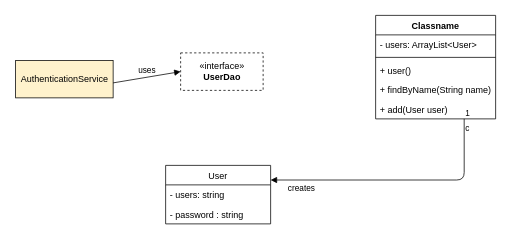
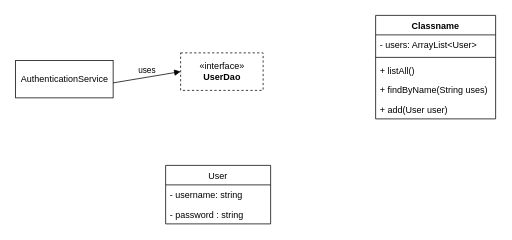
- <mxCell id="10" value="+ user()" style="text;strokeColor=none;fillColor=none;align=left;verticalAlign=top;spacingLeft=4;spacingRight=4;overflow=hidden;rotatable=0;points=[[0,0.5],[1,0.5]];portConstraint=eastwest;" vertex="1" parent="7"><mxGeometry y="60" width="160" height="26" as="geometry" /></mxCell>
+ <mxCell id="10" value="+ listAll()" style="text;strokeColor=none;fillColor=none;align=left;verticalAlign=top;spacingLeft=4;spacingRight=4;overflow=hidden;rotatable=0;points=[[0,0.5],[1,0.5]];portConstraint=eastwest;" vertex="1" parent="7"><mxGeometry y="60" width="160" height="26" as="geometry" /></mxCell>
- <mxCell id="3" value="AuthenticationService&lt;br&gt;" style="html=1;fillColor=#fff2cc;" vertex="1" parent="1"><mxGeometry x="20" y="80" width="130" height="50" as="geometry" /></mxCell>
+ <mxCell id="3" value="AuthenticationService&lt;br&gt;" style="html=1;" vertex="1" parent="1"><mxGeometry x="20" y="80" width="130" height="50" as="geometry" /></mxCell>
- <mxCell id="11" value="+ findByName(String name)" style="text;strokeColor=none;fillColor=none;align=left;verticalAlign=top;spacingLeft=4;spacingRight=4;overflow=hidden;rotatable=0;points=[[0,0.5],[1,0.5]];portConstraint=eastwest;" vertex="1" parent="7"><mxGeometry y="86" width="160" height="26" as="geometry" /></mxCell>
+ <mxCell id="11" value="+ findByName(String uses)" style="text;strokeColor=none;fillColor=none;align=left;verticalAlign=top;spacingLeft=4;spacingRight=4;overflow=hidden;rotatable=0;points=[[0,0.5],[1,0.5]];portConstraint=eastwest;" vertex="1" parent="7"><mxGeometry y="86" width="160" height="26" as="geometry" /></mxCell>
- <mxCell id="13" value="c" style="endArrow=block;endFill=1;html=1;edgeStyle=orthogonalEdgeStyle;align=left;verticalAlign=top;exitX=0.738;exitY=1;exitDx=0;exitDy=0;exitPerimeter=0;entryX=1;entryY=0.25;entryDx=0;entryDy=0;" edge="1" parent="1" source="12" target="4"><mxGeometry x="-1" relative="1" as="geometry"><mxPoint x="300" y="150" as="sourcePoint" /><mxPoint x="460" y="150" as="targetPoint" /></mxGeometry></mxCell>
- <mxCell id="14" value="1" style="edgeLabel;resizable=0;html=1;align=left;verticalAlign=bottom;" connectable="0" vertex="1" parent="13"><mxGeometry x="-1" relative="1" as="geometry" /></mxCell>
- <mxCell id="15" value="creates" style="edgeLabel;html=1;align=center;verticalAlign=middle;resizable=0;points=[];" vertex="1" connectable="0" parent="13"><mxGeometry x="0.906" y="2" relative="1" as="geometry"><mxPoint x="24.4" y="8.5" as="offset" /></mxGeometry></mxCell>
- <mxCell id="5" value="- users: string" style="text;strokeColor=none;fillColor=none;align=left;verticalAlign=top;spacingLeft=4;spacingRight=4;overflow=hidden;rotatable=0;points=[[0,0.5],[1,0.5]];portConstraint=eastwest;" vertex="1" parent="4"><mxGeometry y="26" width="140" height="26" as="geometry" /></mxCell>
+ <mxCell id="5" value="- username: string" style="text;strokeColor=none;fillColor=none;align=left;verticalAlign=top;spacingLeft=4;spacingRight=4;overflow=hidden;rotatable=0;points=[[0,0.5],[1,0.5]];portConstraint=eastwest;" vertex="1" parent="4"><mxGeometry y="26" width="140" height="26" as="geometry" /></mxCell>
